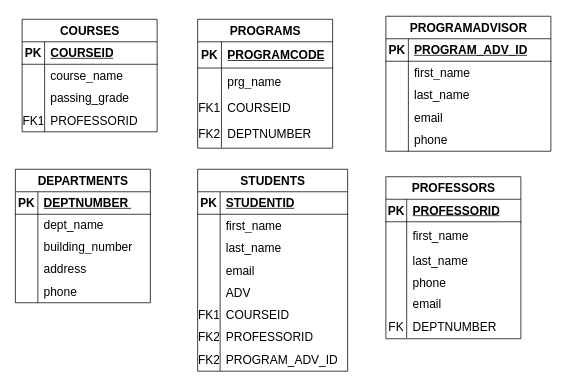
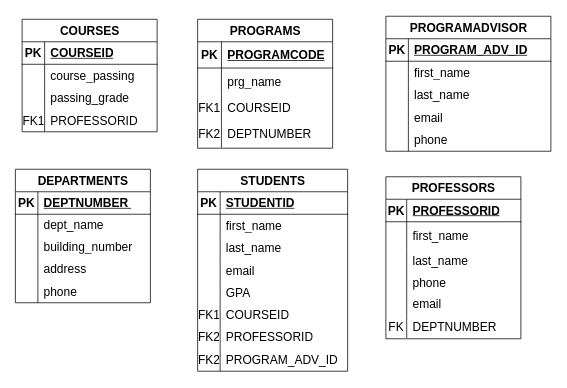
- <mxCell id="40" value="course_name&amp;nbsp;" style="shape=partialRectangle;connectable=0;fillColor=none;top=0;left=0;bottom=0;right=0;align=left;spacingLeft=6;overflow=hidden;whiteSpace=wrap;html=1;fontSize=16;" vertex="1" parent="38"><mxGeometry x="30" width="150" height="30" as="geometry"><mxRectangle width="150" height="30" as="alternateBounds" /></mxGeometry></mxCell>
+ <mxCell id="40" value="course_passing&amp;nbsp;" style="shape=partialRectangle;connectable=0;fillColor=none;top=0;left=0;bottom=0;right=0;align=left;spacingLeft=6;overflow=hidden;whiteSpace=wrap;html=1;fontSize=16;" vertex="1" parent="38"><mxGeometry x="30" width="150" height="30" as="geometry"><mxRectangle width="150" height="30" as="alternateBounds" /></mxGeometry></mxCell>
- <mxCell id="82" value="ADV" style="shape=partialRectangle;connectable=0;fillColor=none;top=0;left=0;bottom=0;right=0;align=left;spacingLeft=6;overflow=hidden;whiteSpace=wrap;html=1;fontSize=16;" vertex="1" parent="80"><mxGeometry x="30" width="170" height="29" as="geometry"><mxRectangle width="170" height="29" as="alternateBounds" /></mxGeometry></mxCell>
+ <mxCell id="82" value="GPA" style="shape=partialRectangle;connectable=0;fillColor=none;top=0;left=0;bottom=0;right=0;align=left;spacingLeft=6;overflow=hidden;whiteSpace=wrap;html=1;fontSize=16;" vertex="1" parent="80"><mxGeometry x="30" width="170" height="29" as="geometry"><mxRectangle width="170" height="29" as="alternateBounds" /></mxGeometry></mxCell>
